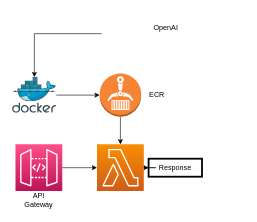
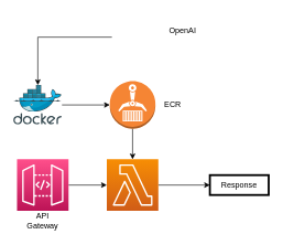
- <mxCell id="10" value="Response" style="text;html=1;strokeColor=default;fillColor=none;align=center;verticalAlign=middle;whiteSpace=wrap;rounded=0;strokeWidth=3;" vertex="1" parent="1"><mxGeometry x="247" y="264" width="89" height="30" as="geometry" /></mxCell>
+ <mxCell id="10" value="Response" style="text;html=1;strokeColor=default;fillColor=none;align=center;verticalAlign=middle;whiteSpace=wrap;rounded=0;strokeWidth=3;" vertex="1" parent="1"><mxGeometry x="317" y="264" width="89" height="30" as="geometry" /></mxCell>
